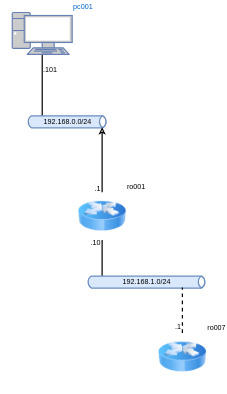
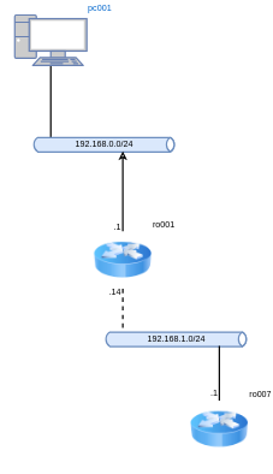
- <mxCell id="8" value=".101" style="text;strokeColor=none;align=left;fillColor=none;html=1;verticalAlign=middle;whiteSpace=wrap;rounded=0;" vertex="1" parent="1"><mxGeometry x="70" y="100" width="60" height="30" as="geometry" /></mxCell>
- <mxCell id="6" value="192.168.0.0/24" style="html=1;outlineConnect=0;fillColor=#dae8fc;strokeColor=#6c8ebf;gradientDirection=north;strokeWidth=2;shape=mxgraph.networks.bus;gradientColor=none;gradientDirection=north;perimeter=backbonePerimeter;backboneSize=20;" vertex="1" parent="1"><mxGeometry x="44" y="190" width="135" height="25" as="geometry" /></mxCell>
+ <mxCell id="6" value="192.168.0.0/24" style="html=1;outlineConnect=0;fillColor=#dae8fc;strokeColor=#6c8ebf;gradientDirection=north;strokeWidth=2;shape=mxgraph.networks.bus;gradientColor=none;gradientDirection=north;perimeter=backbonePerimeter;backboneSize=20;" vertex="1" parent="1"><mxGeometry x="44" y="190" width="200" height="20" as="geometry" /></mxCell>
- <mxCell id="13" value=".10" style="text;strokeColor=none;align=right;fillColor=none;html=1;verticalAlign=middle;whiteSpace=wrap;rounded=0;" vertex="1" parent="1"><mxGeometry x="110" y="390" width="60" height="30" as="geometry" /></mxCell>
+ <mxCell id="13" value=".14" style="text;strokeColor=none;align=right;fillColor=none;html=1;verticalAlign=middle;whiteSpace=wrap;rounded=0;" vertex="1" parent="1"><mxGeometry x="110" y="390" width="60" height="30" as="geometry" /></mxCell>
- <mxCell id="4" style="rounded=0;orthogonalLoop=1;jettySize=auto;html=1;strokeWidth=2;endArrow=none;endFill=0;" edge="1" parent="1" source="5" target="11"><mxGeometry relative="1" as="geometry" /></mxCell>
+ <mxCell id="4" style="rounded=0;orthogonalLoop=1;jettySize=auto;html=1;strokeWidth=2;endArrow=none;endFill=0;dashed=1;" edge="1" parent="1" source="5" target="11"><mxGeometry relative="1" as="geometry" /></mxCell>
- <mxCell id="12" style="rounded=0;orthogonalLoop=1;jettySize=auto;html=1;strokeWidth=2;endArrow=none;endFill=0;dashed=1;" edge="1" parent="1" source="10" target="11"><mxGeometry relative="1" as="geometry"><mxPoint x="240" y="420" as="sourcePoint" /><mxPoint x="240" y="460" as="targetPoint" /></mxGeometry></mxCell>
+ <mxCell id="12" style="rounded=0;orthogonalLoop=1;jettySize=auto;html=1;strokeWidth=2;endArrow=none;endFill=0;" edge="1" parent="1" source="10" target="11"><mxGeometry relative="1" as="geometry"><mxPoint x="240" y="420" as="sourcePoint" /><mxPoint x="240" y="460" as="targetPoint" /></mxGeometry></mxCell>
